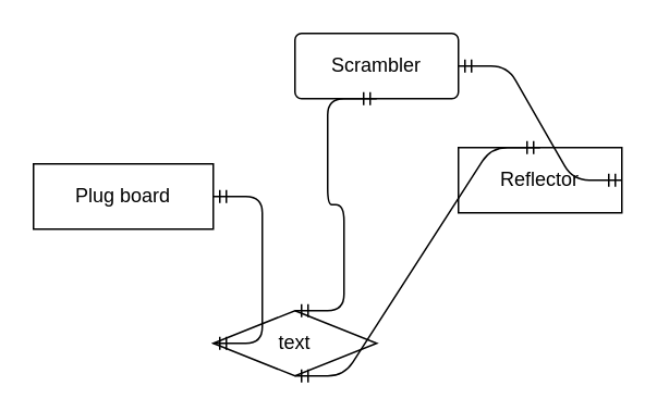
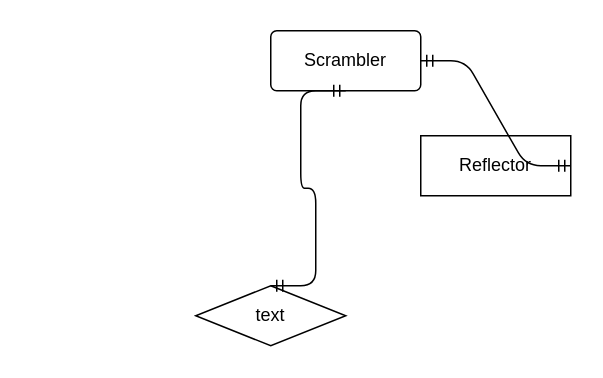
- <mxCell id="3" value="Plug board" style="rounded=1;arcSize=0;whiteSpace=wrap;html=1;align=center;" vertex="1" parent="1"><mxGeometry x="20" y="100" width="110" height="40" as="geometry" /></mxCell>
- <mxCell id="7" value="" style="edgeStyle=entityRelationEdgeStyle;fontSize=12;html=1;endArrow=ERmandOne;startArrow=ERmandOne;exitX=1;exitY=0.5;exitDx=0;exitDy=0;entryX=0;entryY=0.5;entryDx=0;entryDy=0;" edge="1" parent="1" source="3" target="5"><mxGeometry width="100" height="100" relative="1" as="geometry"><mxPoint x="150" y="280" as="sourcePoint" /><mxPoint x="250" y="180" as="targetPoint" /></mxGeometry></mxCell>
- <mxCell id="8" value="" style="edgeStyle=entityRelationEdgeStyle;fontSize=12;html=1;endArrow=ERmandOne;startArrow=ERmandOne;entryX=0.5;entryY=1;entryDx=0;entryDy=0;exitX=0.5;exitY=0;exitDx=0;exitDy=0;" edge="1" parent="1" source="4" target="5"><mxGeometry width="100" height="100" relative="1" as="geometry"><mxPoint x="100" y="280" as="sourcePoint" /><mxPoint x="200" y="180" as="targetPoint" /></mxGeometry></mxCell>
